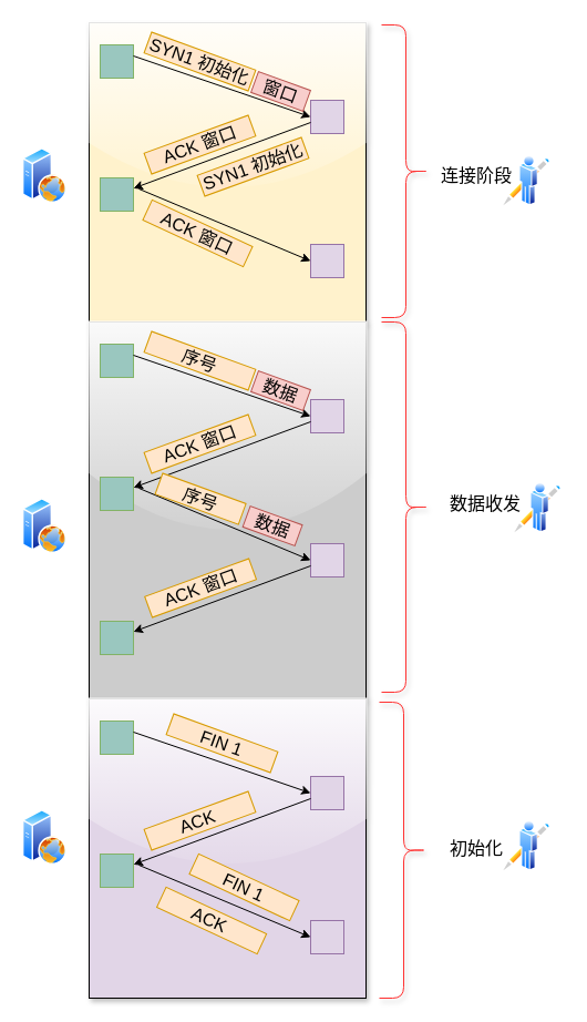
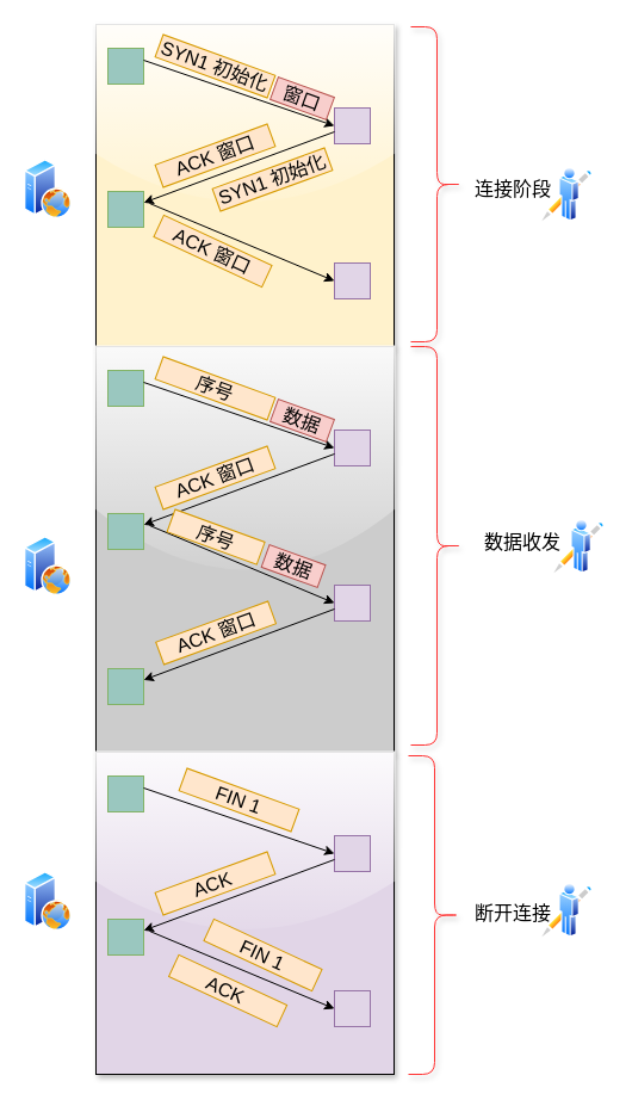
- <mxCell id="48" value="&lt;font style=&quot;font-size: 16px&quot;&gt;初始化&lt;/font&gt;" style="text;html=1;strokeColor=none;fillColor=none;align=center;verticalAlign=middle;whiteSpace=wrap;rounded=0;shadow=1;glass=1;" vertex="1" parent="1"><mxGeometry x="380" y="755" width="100" height="20" as="geometry" /></mxCell>
+ <mxCell id="48" value="&lt;font style=&quot;font-size: 16px&quot;&gt;断开连接&lt;/font&gt;" style="text;html=1;strokeColor=none;fillColor=none;align=center;verticalAlign=middle;whiteSpace=wrap;rounded=0;shadow=1;glass=1;" vertex="1" parent="1"><mxGeometry x="380" y="755" width="100" height="20" as="geometry" /></mxCell>
